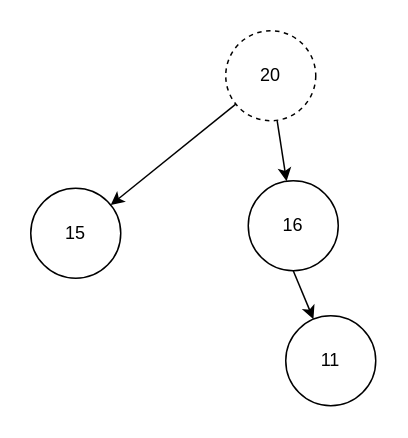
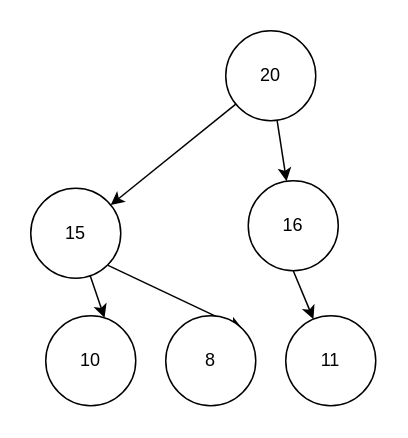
- <mxCell id="4" value="20" style="ellipse;whiteSpace=wrap;html=1;aspect=fixed;dashed=1;" vertex="1" parent="1"><mxGeometry x="150" y="20" width="60" height="60" as="geometry" /></mxCell>
+ <mxCell id="4" value="20" style="ellipse;whiteSpace=wrap;html=1;aspect=fixed;" vertex="1" parent="1"><mxGeometry x="150" y="20" width="60" height="60" as="geometry" /></mxCell>
+ <mxCell id="5" style="edgeStyle=none;html=1;entryX=0.653;entryY=0.024;entryDx=0;entryDy=0;entryPerimeter=0;" edge="1" parent="1" source="7" target="10"><mxGeometry relative="1" as="geometry" /></mxCell>
+ <mxCell id="6" style="edgeStyle=none;html=1;exitX=1;exitY=1;exitDx=0;exitDy=0;entryX=1;entryY=0;entryDx=0;entryDy=0;" edge="1" parent="1" source="7" target="11"><mxGeometry relative="1" as="geometry" /></mxCell>
+ <mxCell id="10" value="10" style="ellipse;whiteSpace=wrap;html=1;aspect=fixed;" vertex="1" parent="1"><mxGeometry x="30" y="210" width="60" height="60" as="geometry" /></mxCell>
+ <mxCell id="11" value="8" style="ellipse;whiteSpace=wrap;html=1;aspect=fixed;" vertex="1" parent="1"><mxGeometry x="110" y="210" width="60" height="60" as="geometry" /></mxCell>
